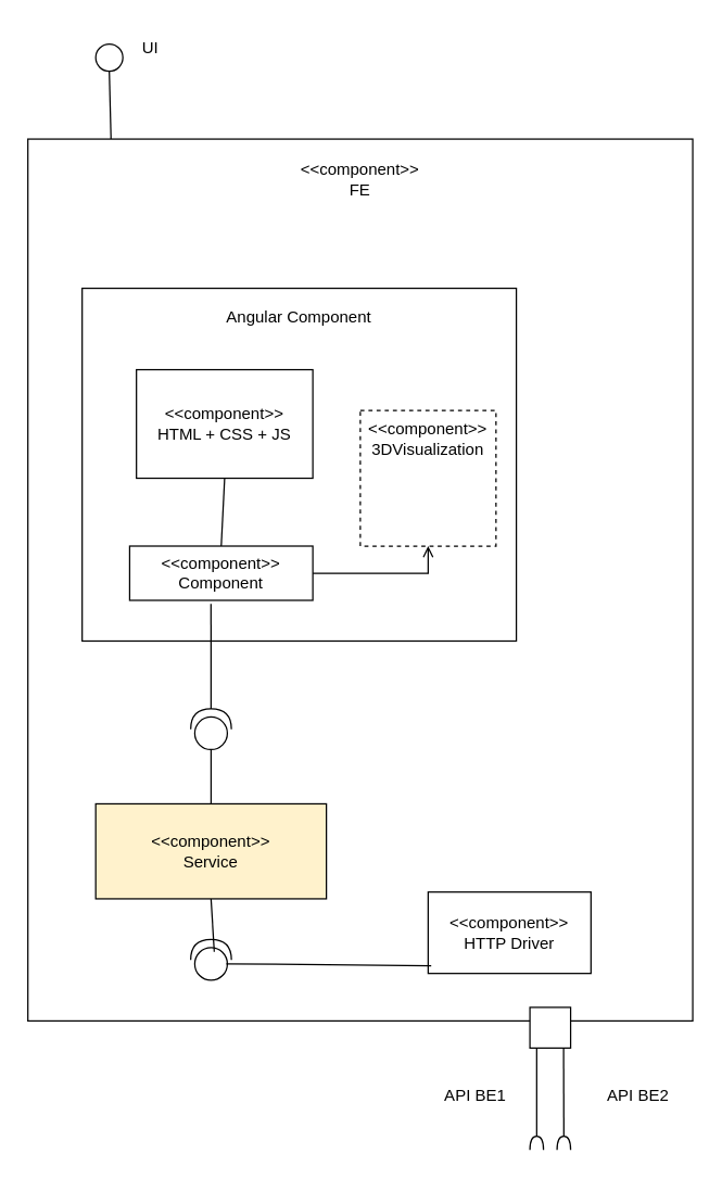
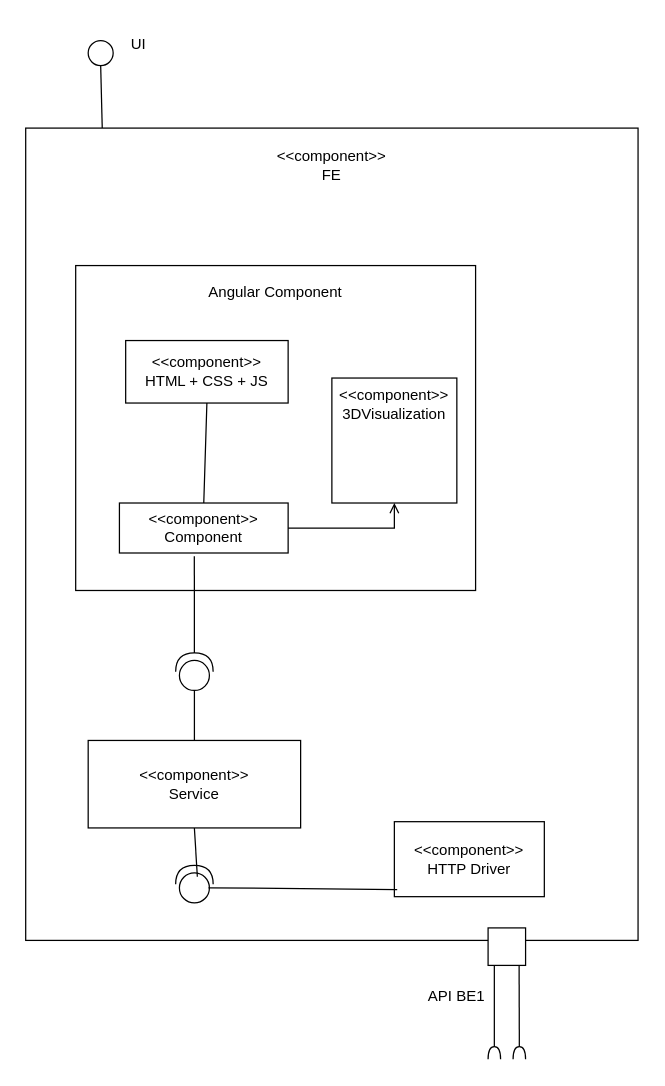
- <mxCell id="8" value="&amp;lt;&amp;lt;component&amp;gt;&amp;gt;&lt;br&gt;HTML + CSS + JS" style="rounded=0;whiteSpace=wrap;html=1;" vertex="1" parent="1"><mxGeometry x="100" y="272" width="130" height="80" as="geometry" /></mxCell>
+ <mxCell id="8" value="&amp;lt;&amp;lt;component&amp;gt;&amp;gt;&lt;br&gt;HTML + CSS + JS" style="rounded=0;whiteSpace=wrap;html=1;" vertex="1" parent="1"><mxGeometry x="100" y="272" width="130" height="50" as="geometry" /></mxCell>
- <mxCell id="7" value="&amp;lt;&amp;lt;component&amp;gt;&amp;gt;&lt;br&gt;3DVisualization&lt;br&gt;&lt;br&gt;&lt;br&gt;&lt;br&gt;&lt;br&gt;" style="whiteSpace=wrap;html=1;aspect=fixed;dashed=1;" vertex="1" parent="1"><mxGeometry x="265" y="302" width="100" height="100" as="geometry" /></mxCell>
+ <mxCell id="7" value="&amp;lt;&amp;lt;component&amp;gt;&amp;gt;&lt;br&gt;3DVisualization&lt;br&gt;&lt;br&gt;&lt;br&gt;&lt;br&gt;&lt;br&gt;" style="whiteSpace=wrap;html=1;aspect=fixed;" vertex="1" parent="1"><mxGeometry x="265" y="302" width="100" height="100" as="geometry" /></mxCell>
- <mxCell id="4" value="&amp;lt;&amp;lt;component&amp;gt;&amp;gt;&lt;br&gt;Service" style="rounded=0;whiteSpace=wrap;html=1;fillColor=#fff2cc;" vertex="1" parent="1"><mxGeometry x="70" y="592" width="170" height="70" as="geometry" /></mxCell>
+ <mxCell id="4" value="&amp;lt;&amp;lt;component&amp;gt;&amp;gt;&lt;br&gt;Service" style="rounded=0;whiteSpace=wrap;html=1;" vertex="1" parent="1"><mxGeometry x="70" y="592" width="170" height="70" as="geometry" /></mxCell>
- <mxCell id="23" value="API BE1" style="text;html=1;strokeColor=none;fillColor=none;align=center;verticalAlign=middle;whiteSpace=wrap;rounded=0;" vertex="1" parent="1"><mxGeometry x="320" y="792" width="60" height="30" as="geometry" /></mxCell>
+ <mxCell id="23" value="API BE1" style="text;html=1;strokeColor=none;fillColor=none;align=center;verticalAlign=middle;whiteSpace=wrap;rounded=0;" vertex="1" parent="1"><mxGeometry x="335" y="782" width="60" height="30" as="geometry" /></mxCell>
- <mxCell id="24" value="API BE2" style="text;html=1;strokeColor=none;fillColor=none;align=center;verticalAlign=middle;whiteSpace=wrap;rounded=0;" vertex="1" parent="1"><mxGeometry x="440" y="792" width="60" height="30" as="geometry" /></mxCell>
